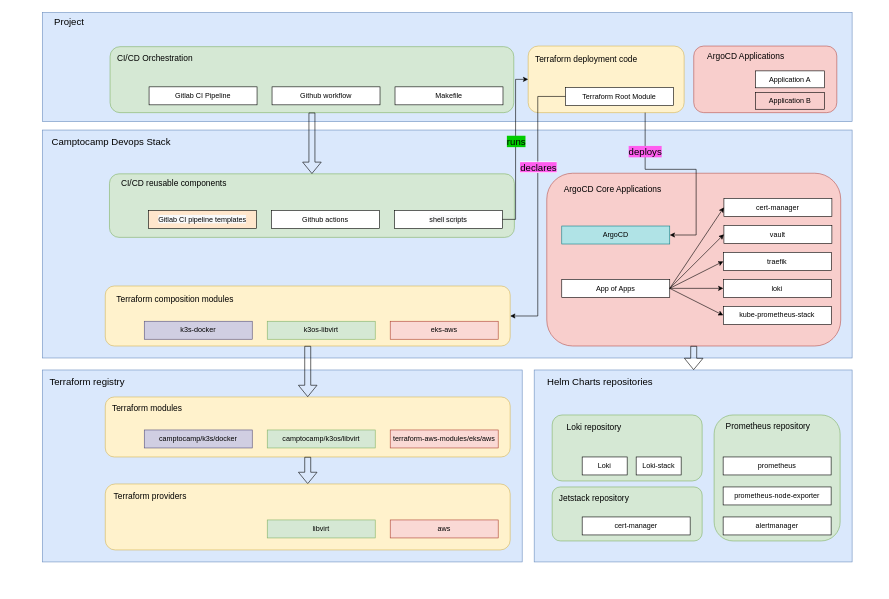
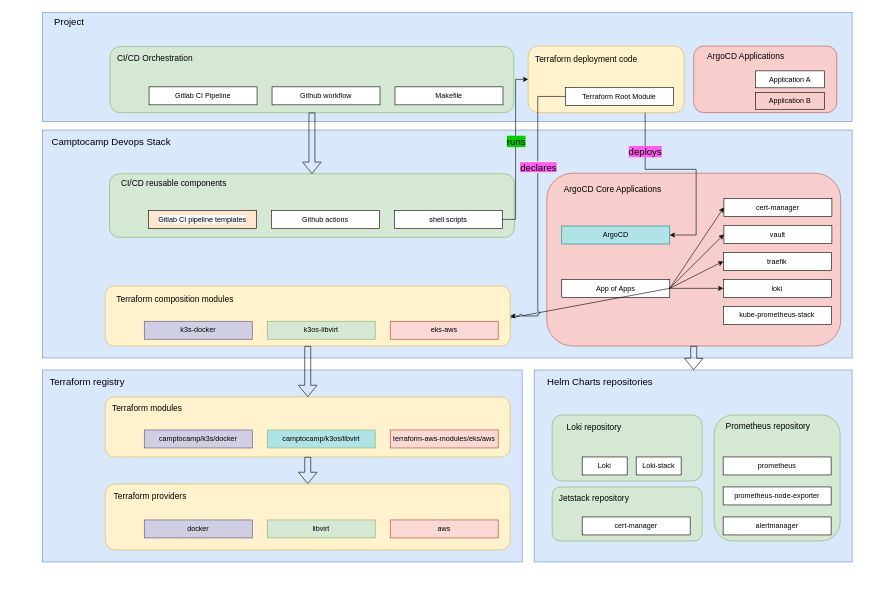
- <mxCell id="36" value="" style="endArrow=classic;html=1;exitX=1;exitY=0.5;exitDx=0;exitDy=0;entryX=0;entryY=0.5;entryDx=0;entryDy=0;" parent="18" source="26" target="28" edge="1"><mxGeometry width="50" height="50" relative="1" as="geometry"><mxPoint x="1146.0" y="198.91" as="sourcePoint" /><mxPoint x="1196.0" y="148.91" as="targetPoint" /></mxGeometry></mxCell>
+ <mxCell id="36" value="" style="endArrow=classic;html=1;exitX=1;exitY=0.5;exitDx=0;exitDy=0;" parent="18" source="26" target="64" edge="1"><mxGeometry width="50" height="50" relative="1" as="geometry"><mxPoint x="1146.0" y="198.91" as="sourcePoint" /><mxPoint x="1196.0" y="148.91" as="targetPoint" /></mxGeometry></mxCell>
- <mxCell id="11" value="camptocamp/k3os/libvirt" style="rounded=0;whiteSpace=wrap;html=1;fillColor=#d5e8d4;strokeColor=#82b366;" parent="2" vertex="1"><mxGeometry x="425" y="100" width="180" height="30" as="geometry" /></mxCell>
+ <mxCell id="11" value="camptocamp/k3os/libvirt" style="rounded=0;whiteSpace=wrap;html=1;fillColor=#b0e3e6;strokeColor=#82b366;" parent="2" vertex="1"><mxGeometry x="425" y="100" width="180" height="30" as="geometry" /></mxCell>
+ <mxCell id="17" value="docker" style="rounded=0;whiteSpace=wrap;html=1;fillColor=#d0cee2;strokeColor=#56517e;" parent="2" vertex="1"><mxGeometry x="220" y="250" width="180" height="30" as="geometry" /></mxCell>
